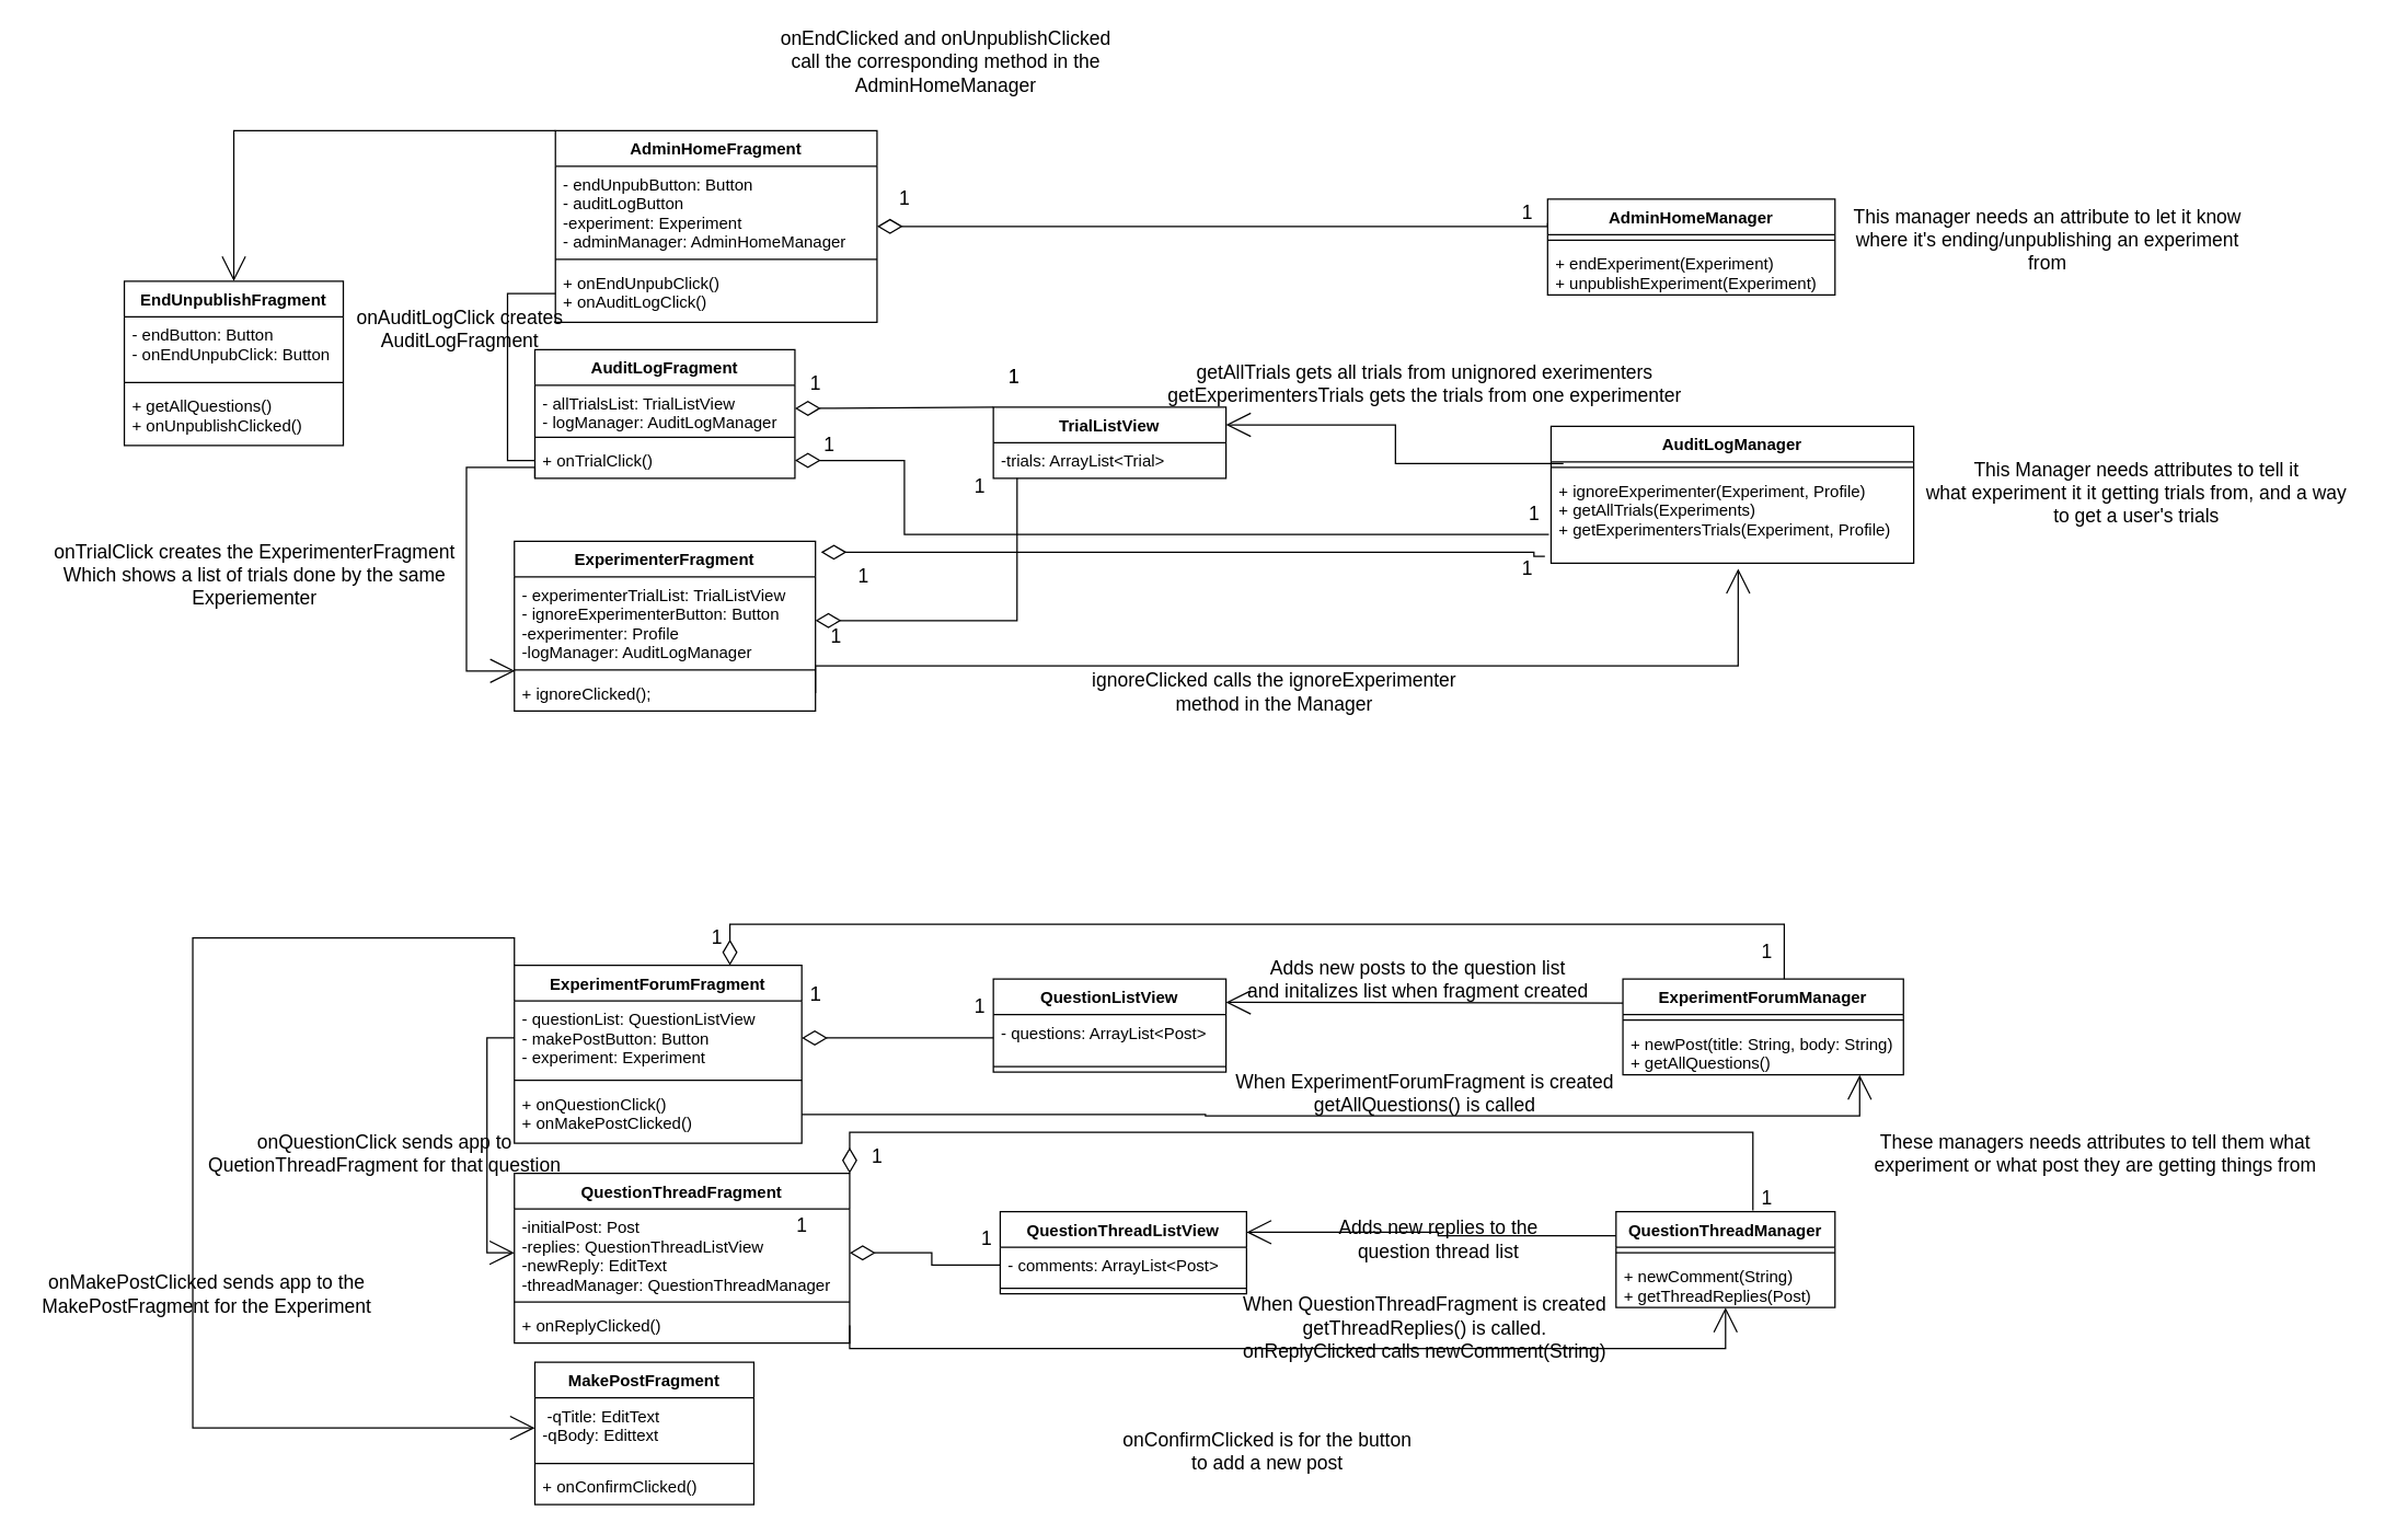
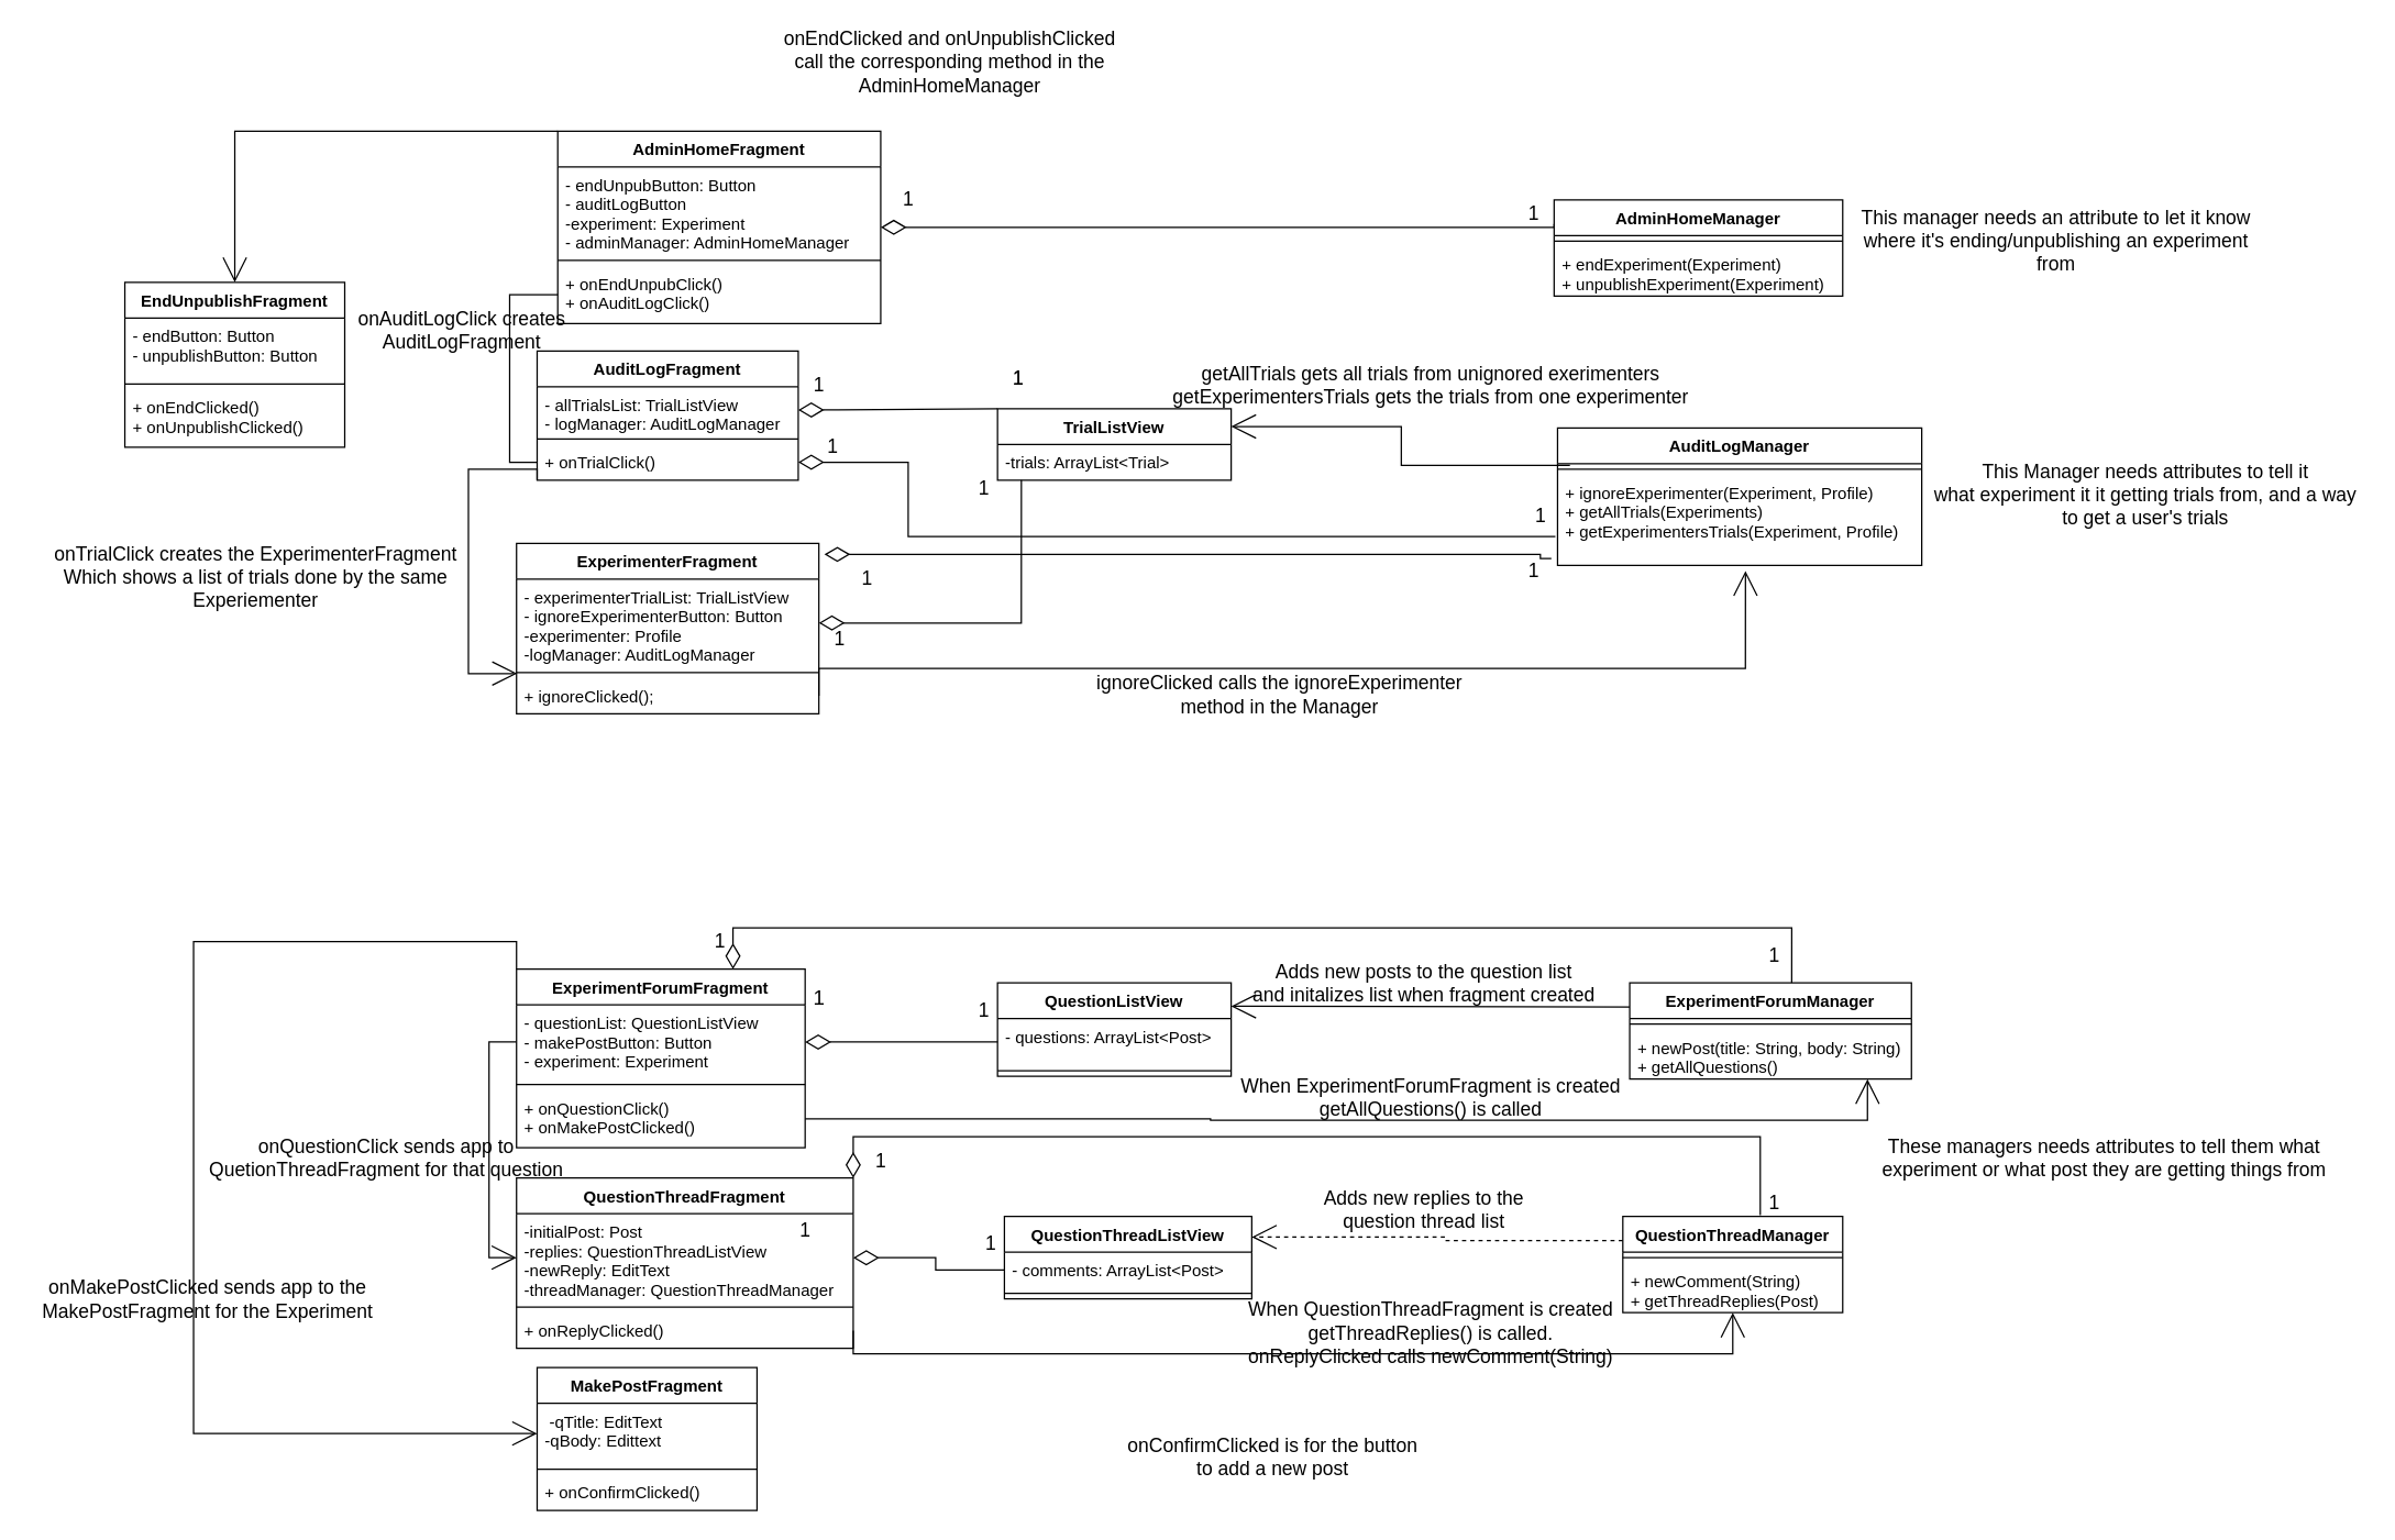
- <mxCell id="3" value="- endButton: Button&#10;- onEndUnpubClick: Button&#10;" style="text;strokeColor=none;fillColor=none;align=left;verticalAlign=top;spacingLeft=4;spacingRight=4;overflow=hidden;rotatable=0;points=[[0,0.5],[1,0.5]];portConstraint=eastwest;" parent="2" vertex="1"><mxGeometry y="26" width="160" height="44" as="geometry" /></mxCell>
+ <mxCell id="3" value="- endButton: Button&#10;- unpublishButton: Button&#10;" style="text;strokeColor=none;fillColor=none;align=left;verticalAlign=top;spacingLeft=4;spacingRight=4;overflow=hidden;rotatable=0;points=[[0,0.5],[1,0.5]];portConstraint=eastwest;" parent="2" vertex="1"><mxGeometry y="26" width="160" height="44" as="geometry" /></mxCell>
- <mxCell id="5" value="+ getAllQuestions()&#10;+ onUnpublishClicked()&#10;" style="text;strokeColor=none;fillColor=none;align=left;verticalAlign=top;spacingLeft=4;spacingRight=4;overflow=hidden;rotatable=0;points=[[0,0.5],[1,0.5]];portConstraint=eastwest;" parent="2" vertex="1"><mxGeometry y="78" width="160" height="42" as="geometry" /></mxCell>
+ <mxCell id="5" value="+ onEndClicked()&#10;+ onUnpublishClicked()&#10;" style="text;strokeColor=none;fillColor=none;align=left;verticalAlign=top;spacingLeft=4;spacingRight=4;overflow=hidden;rotatable=0;points=[[0,0.5],[1,0.5]];portConstraint=eastwest;" parent="2" vertex="1"><mxGeometry y="78" width="160" height="42" as="geometry" /></mxCell>
- <mxCell id="52" style="edgeStyle=orthogonalEdgeStyle;rounded=0;orthogonalLoop=1;jettySize=auto;html=1;exitX=0;exitY=0.25;exitDx=0;exitDy=0;entryX=1;entryY=0.25;entryDx=0;entryDy=0;endArrow=open;endFill=0;endSize=16;strokeWidth=1;" parent="1" source="53" target="56" edge="1"><mxGeometry relative="1" as="geometry"><Array as="points" /></mxGeometry></mxCell>
+ <mxCell id="52" style="edgeStyle=orthogonalEdgeStyle;rounded=0;orthogonalLoop=1;jettySize=auto;html=1;exitX=0;exitY=0.25;exitDx=0;exitDy=0;entryX=1;entryY=0.25;entryDx=0;entryDy=0;endArrow=open;endFill=0;endSize=16;strokeWidth=1;dashed=1;" parent="1" source="53" target="56" edge="1"><mxGeometry relative="1" as="geometry"><Array as="points" /></mxGeometry></mxCell>
- <mxCell id="70" value="&lt;div style=&quot;font-size: 14px&quot;&gt;&lt;font style=&quot;font-size: 14px&quot;&gt;Adds new replies to the &lt;br&gt;&lt;/font&gt;&lt;/div&gt;&lt;div style=&quot;font-size: 14px&quot;&gt;&lt;font style=&quot;font-size: 14px&quot;&gt;question thread list&lt;br&gt;&lt;/font&gt;&lt;/div&gt;" style="text;html=1;align=center;verticalAlign=middle;resizable=0;points=[];autosize=1;" parent="1" vertex="1"><mxGeometry x="970" y="890" width="160" height="30" as="geometry" /></mxCell>
+ <mxCell id="70" value="&lt;div style=&quot;font-size: 14px&quot;&gt;&lt;font style=&quot;font-size: 14px&quot;&gt;Adds new replies to the &lt;br&gt;&lt;/font&gt;&lt;/div&gt;&lt;div style=&quot;font-size: 14px&quot;&gt;&lt;font style=&quot;font-size: 14px&quot;&gt;question thread list&lt;br&gt;&lt;/font&gt;&lt;/div&gt;" style="text;html=1;align=center;verticalAlign=middle;resizable=0;points=[];autosize=1;" parent="1" vertex="1"><mxGeometry x="955" y="865" width="160" height="30" as="geometry" /></mxCell>
